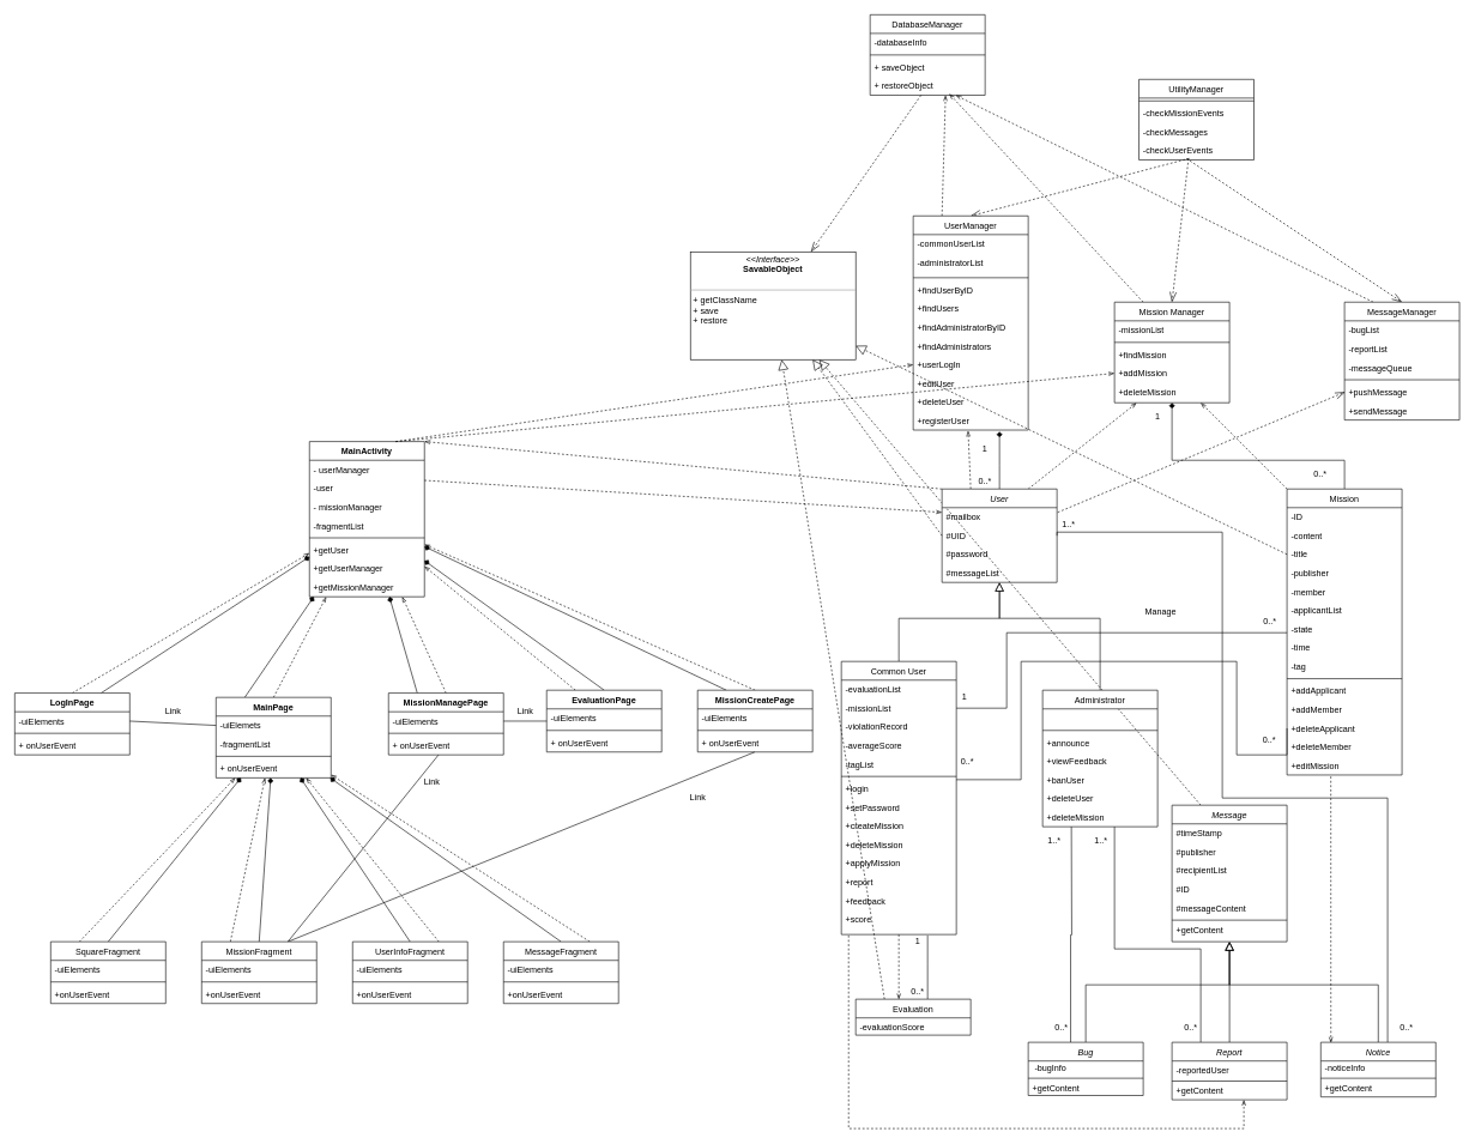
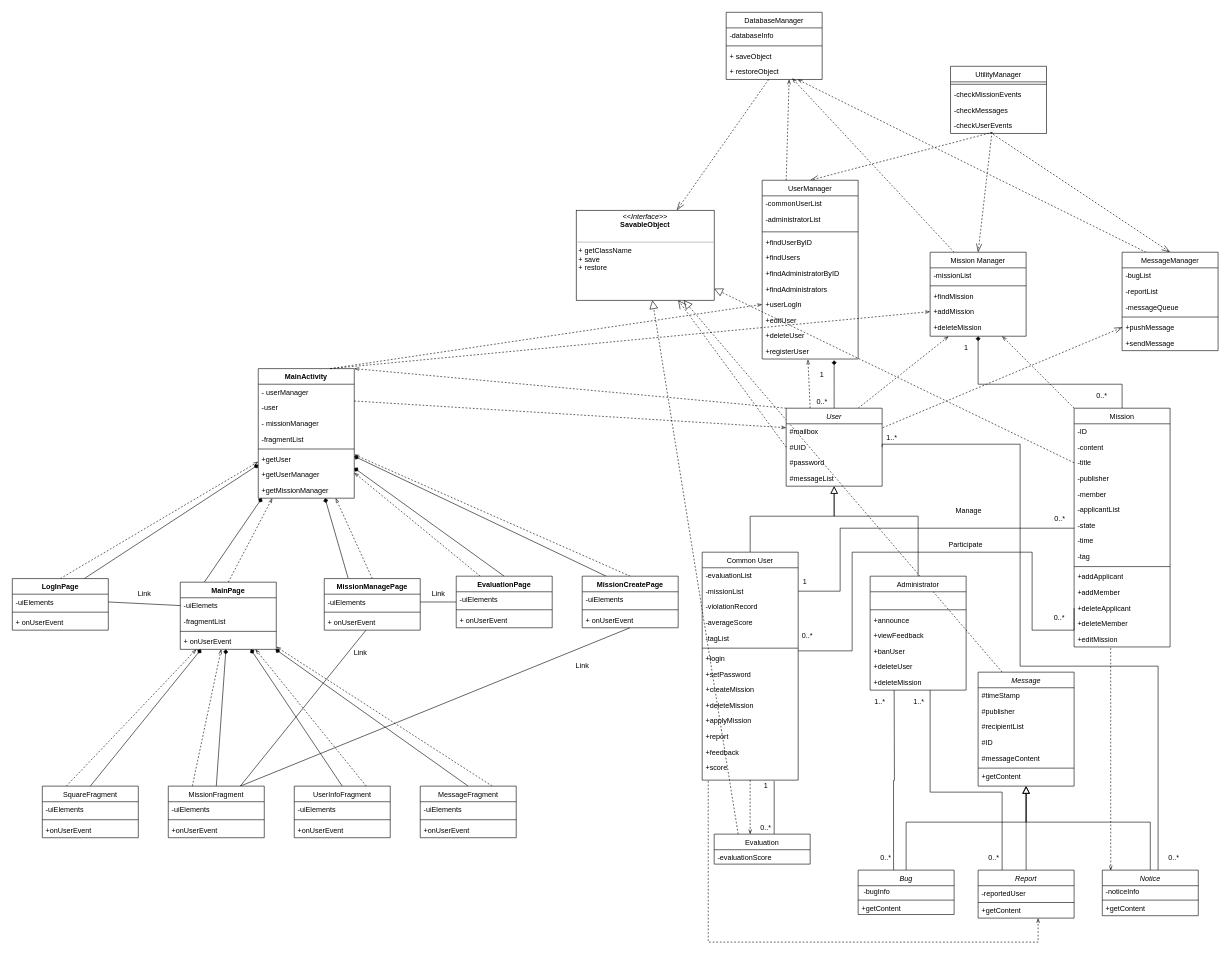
- <mxCell id="60" value="" style="endArrow=block;dashed=1;endFill=0;endSize=12;html=1;exitX=0;exitY=0.5;exitDx=0;exitDy=0;" parent="1" source="124" target="59" edge="1"><mxGeometry width="160" relative="1" as="geometry"><mxPoint x="1100" y="690" as="sourcePoint" /><mxPoint x="1260" y="690" as="targetPoint" /></mxGeometry></mxCell>
+ <mxCell id="60" value="" style="endArrow=open;dashed=1;endFill=0;endSize=12;html=1;exitX=0;exitY=0.5;exitDx=0;exitDy=0;" parent="1" source="124" target="59" edge="1"><mxGeometry width="160" relative="1" as="geometry"><mxPoint x="1100" y="690" as="sourcePoint" /><mxPoint x="1260" y="690" as="targetPoint" /></mxGeometry></mxCell>
+ <mxCell id="46" value="Participate" style="text;html=1;align=center;verticalAlign=middle;resizable=0;points=[];autosize=1;" parent="1" vertex="1"><mxGeometry x="1574" y="898" width="70" height="20" as="geometry" /></mxCell>
